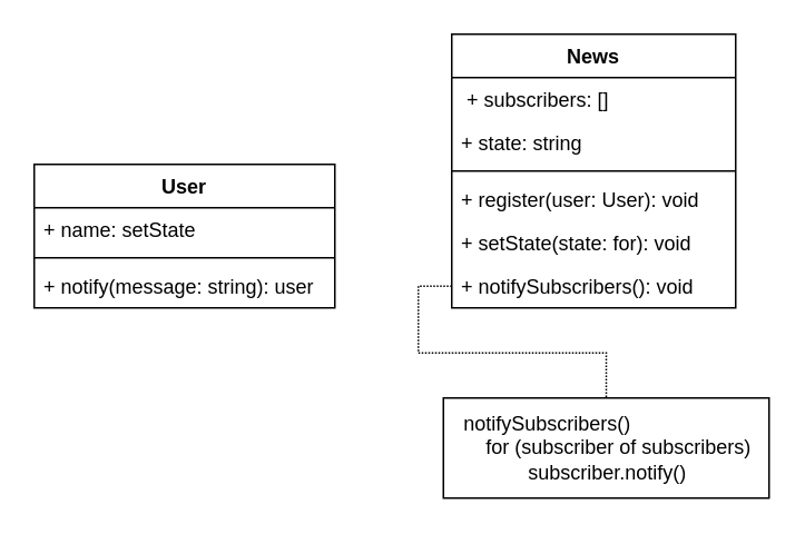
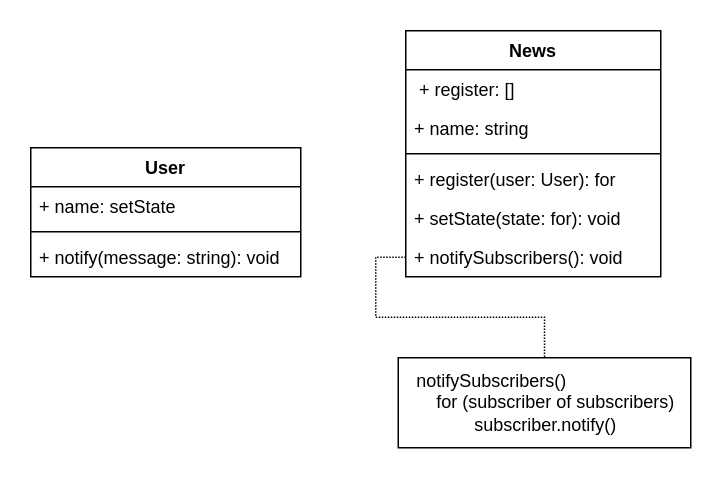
- <mxCell id="7" value=" + subscribers: []" style="text;strokeColor=none;fillColor=none;align=left;verticalAlign=top;spacingLeft=4;spacingRight=4;overflow=hidden;rotatable=0;points=[[0,0.5],[1,0.5]];portConstraint=eastwest;" vertex="1" parent="6"><mxGeometry y="26" width="170" height="26" as="geometry" /></mxCell>
+ <mxCell id="7" value=" + register: []" style="text;strokeColor=none;fillColor=none;align=left;verticalAlign=top;spacingLeft=4;spacingRight=4;overflow=hidden;rotatable=0;points=[[0,0.5],[1,0.5]];portConstraint=eastwest;" vertex="1" parent="6"><mxGeometry y="26" width="170" height="26" as="geometry" /></mxCell>
- <mxCell id="8" value="+ state: string" style="text;strokeColor=none;fillColor=none;align=left;verticalAlign=top;spacingLeft=4;spacingRight=4;overflow=hidden;rotatable=0;points=[[0,0.5],[1,0.5]];portConstraint=eastwest;" vertex="1" parent="6"><mxGeometry y="52" width="170" height="26" as="geometry" /></mxCell>
+ <mxCell id="8" value="+ name: string" style="text;strokeColor=none;fillColor=none;align=left;verticalAlign=top;spacingLeft=4;spacingRight=4;overflow=hidden;rotatable=0;points=[[0,0.5],[1,0.5]];portConstraint=eastwest;" vertex="1" parent="6"><mxGeometry y="52" width="170" height="26" as="geometry" /></mxCell>
- <mxCell id="10" value="+ register(user: User): void" style="text;strokeColor=none;fillColor=none;align=left;verticalAlign=top;spacingLeft=4;spacingRight=4;overflow=hidden;rotatable=0;points=[[0,0.5],[1,0.5]];portConstraint=eastwest;" vertex="1" parent="6"><mxGeometry y="86" width="170" height="26" as="geometry" /></mxCell>
+ <mxCell id="10" value="+ register(user: User): for" style="text;strokeColor=none;fillColor=none;align=left;verticalAlign=top;spacingLeft=4;spacingRight=4;overflow=hidden;rotatable=0;points=[[0,0.5],[1,0.5]];portConstraint=eastwest;" vertex="1" parent="6"><mxGeometry y="86" width="170" height="26" as="geometry" /></mxCell>
- <mxCell id="5" value="+ notify(message: string): user" style="text;strokeColor=none;fillColor=none;align=left;verticalAlign=top;spacingLeft=4;spacingRight=4;overflow=hidden;rotatable=0;points=[[0,0.5],[1,0.5]];portConstraint=eastwest;" vertex="1" parent="2"><mxGeometry y="60" width="180" height="26" as="geometry" /></mxCell>
+ <mxCell id="5" value="+ notify(message: string): void" style="text;strokeColor=none;fillColor=none;align=left;verticalAlign=top;spacingLeft=4;spacingRight=4;overflow=hidden;rotatable=0;points=[[0,0.5],[1,0.5]];portConstraint=eastwest;" vertex="1" parent="2"><mxGeometry y="60" width="180" height="26" as="geometry" /></mxCell>
